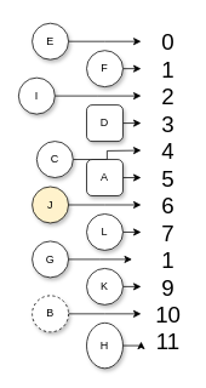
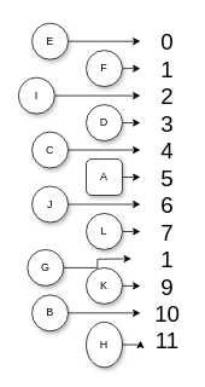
- <mxCell id="3" value="D" style="whiteSpace=wrap;html=1;aspect=fixed;shadow=1;rounded=1;" vertex="1" parent="1"><mxGeometry x="95" y="115" width="40" height="40" as="geometry" /></mxCell>
+ <mxCell id="3" value="D" style="ellipse;whiteSpace=wrap;html=1;aspect=fixed;shadow=1;" vertex="1" parent="1"><mxGeometry x="95" y="115" width="40" height="40" as="geometry" /></mxCell>
- <mxCell id="7" value="C" style="ellipse;whiteSpace=wrap;html=1;aspect=fixed;shadow=1;" vertex="1" parent="1"><mxGeometry x="40" y="155" width="40" height="40" as="geometry" /></mxCell>
+ <mxCell id="7" value="C" style="ellipse;whiteSpace=wrap;html=1;aspect=fixed;shadow=1;" vertex="1" parent="1"><mxGeometry x="35" y="145" width="40" height="40" as="geometry" /></mxCell>
- <mxCell id="13" value="J" style="ellipse;whiteSpace=wrap;html=1;aspect=fixed;shadow=1;fillColor=#fff2cc;" vertex="1" parent="1"><mxGeometry x="35" y="205" width="40" height="40" as="geometry" /></mxCell>
+ <mxCell id="13" value="J" style="ellipse;whiteSpace=wrap;html=1;aspect=fixed;shadow=1;" vertex="1" parent="1"><mxGeometry x="35" y="205" width="40" height="40" as="geometry" /></mxCell>
- <mxCell id="21" value="G" style="ellipse;whiteSpace=wrap;html=1;aspect=fixed;shadow=1;" vertex="1" parent="1"><mxGeometry x="35" y="265" width="40" height="40" as="geometry" /></mxCell>
+ <mxCell id="21" value="G" style="ellipse;whiteSpace=wrap;html=1;aspect=fixed;shadow=1;" vertex="1" parent="1"><mxGeometry x="30" y="275" width="40" height="40" as="geometry" /></mxCell>
- <mxCell id="25" value="B" style="ellipse;whiteSpace=wrap;html=1;aspect=fixed;shadow=1;dashed=1;" vertex="1" parent="1"><mxGeometry x="35" y="325" width="40" height="40" as="geometry" /></mxCell>
+ <mxCell id="25" value="B" style="ellipse;whiteSpace=wrap;html=1;aspect=fixed;shadow=1;" vertex="1" parent="1"><mxGeometry x="35" y="325" width="40" height="40" as="geometry" /></mxCell>
